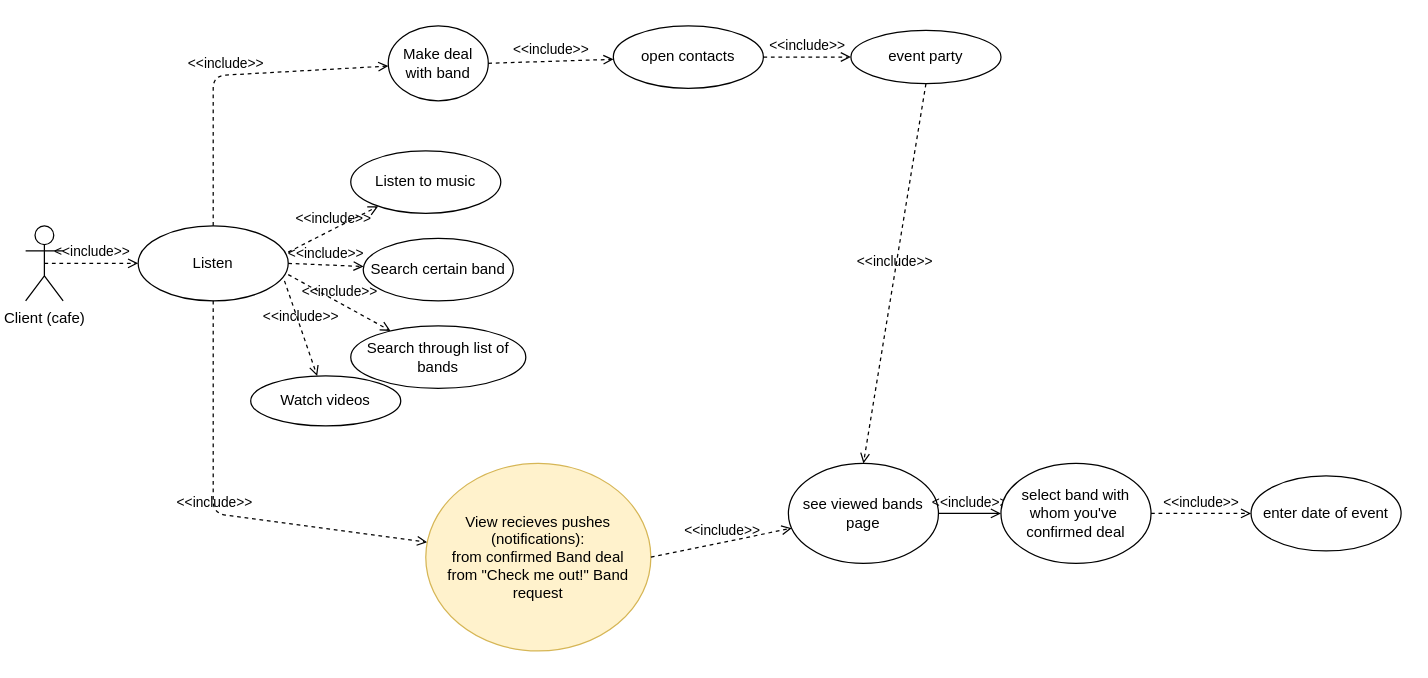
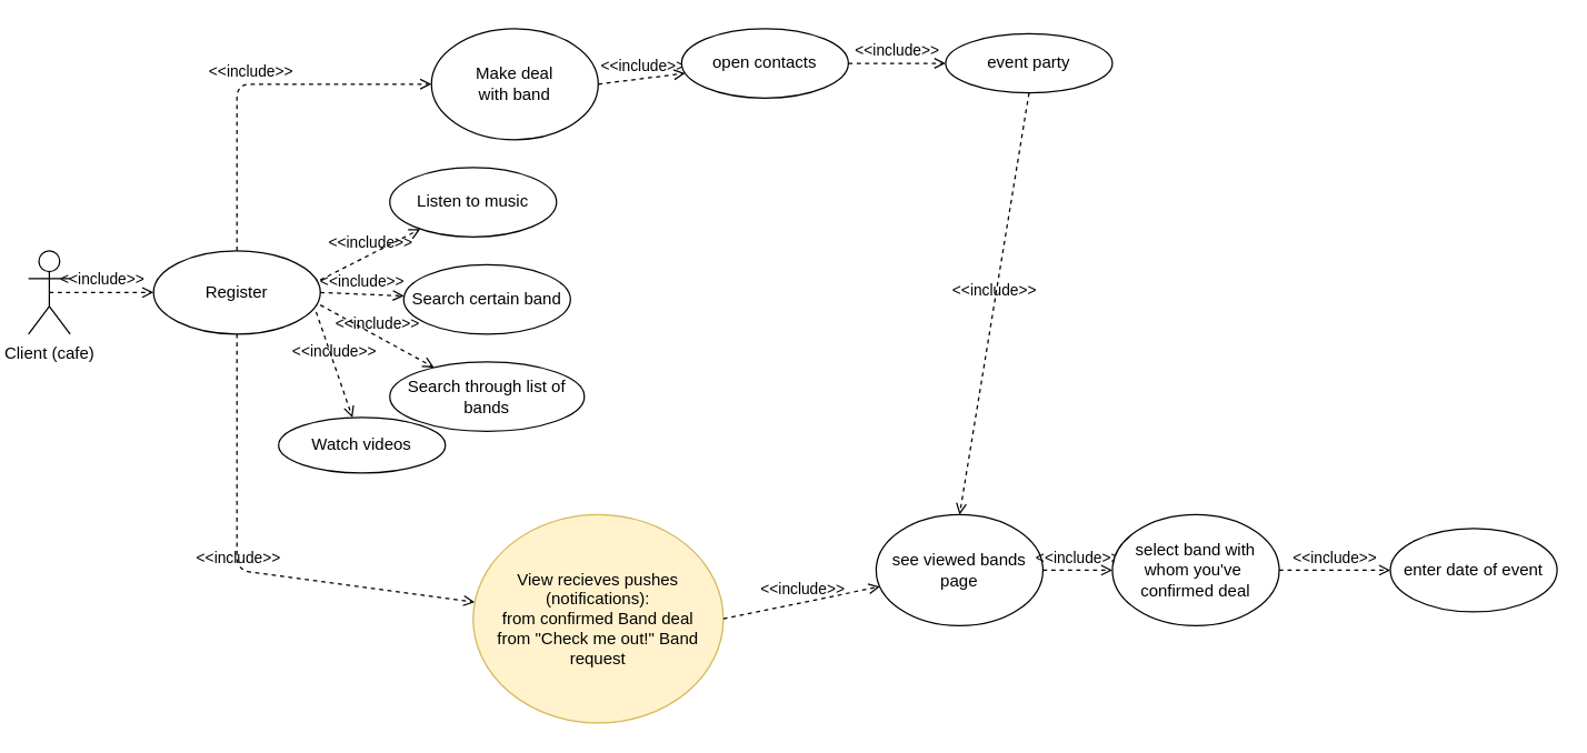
- <mxCell id="14" value="Make deal&lt;br&gt;with band" style="ellipse;whiteSpace=wrap;html=1;" parent="1" vertex="1"><mxGeometry x="310" y="20" width="80" height="60" as="geometry" /></mxCell>
+ <mxCell id="14" value="Make deal&lt;br&gt;with band" style="ellipse;whiteSpace=wrap;html=1;" parent="1" vertex="1"><mxGeometry x="310" y="20" width="120" height="80" as="geometry" /></mxCell>
- <mxCell id="4" value="Listen" style="ellipse;whiteSpace=wrap;html=1;" parent="1" vertex="1"><mxGeometry x="110" y="180" width="120" height="60" as="geometry" /></mxCell>
+ <mxCell id="4" value="Register" style="ellipse;whiteSpace=wrap;html=1;" parent="1" vertex="1"><mxGeometry x="110" y="180" width="120" height="60" as="geometry" /></mxCell>
- <mxCell id="23" value="&amp;lt;&amp;lt;include&amp;gt;&amp;gt;" style="edgeStyle=none;html=1;endArrow=open;verticalAlign=bottom;dashed=0;labelBackgroundColor=none;exitX=1;exitY=0.5;exitDx=0;exitDy=0;" parent="1" source="22" target="24" edge="1"><mxGeometry width="160" relative="1" as="geometry"><mxPoint x="663" y="391" as="sourcePoint" /><mxPoint x="440" y="260" as="targetPoint" /></mxGeometry></mxCell>
+ <mxCell id="23" value="&amp;lt;&amp;lt;include&amp;gt;&amp;gt;" style="edgeStyle=none;html=1;endArrow=open;verticalAlign=bottom;dashed=1;labelBackgroundColor=none;exitX=1;exitY=0.5;exitDx=0;exitDy=0;" parent="1" source="22" target="24" edge="1"><mxGeometry width="160" relative="1" as="geometry"><mxPoint x="663" y="391" as="sourcePoint" /><mxPoint x="440" y="260" as="targetPoint" /></mxGeometry></mxCell>
